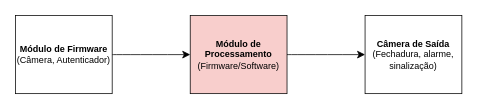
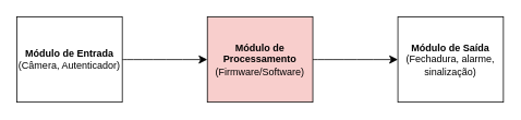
- <mxCell id="3" value="&lt;div&gt;&lt;b&gt;Módulo de Firmware&lt;br&gt;&lt;/b&gt;&lt;/div&gt;&lt;div&gt;(Câmera, Autenticador)&lt;/div&gt;" style="rounded=0;whiteSpace=wrap;html=1;" parent="1" vertex="1"><mxGeometry x="20" y="20" width="129" height="104" as="geometry" /></mxCell>
+ <mxCell id="3" value="&lt;div&gt;&lt;b&gt;Módulo de Entrada&lt;br&gt;&lt;/b&gt;&lt;/div&gt;&lt;div&gt;(Câmera, Autenticador)&lt;/div&gt;" style="rounded=0;whiteSpace=wrap;html=1;" parent="1" vertex="1"><mxGeometry x="20" y="20" width="129" height="104" as="geometry" /></mxCell>
- <mxCell id="6" value="&lt;div&gt;&lt;b&gt;Câmera de Saída&lt;br&gt;&lt;/b&gt;&lt;/div&gt;&lt;div&gt;(Fechadura, alarme, sinalização)&lt;/div&gt;" style="rounded=0;whiteSpace=wrap;html=1;" parent="1" vertex="1"><mxGeometry x="486" y="20" width="129" height="104" as="geometry" /></mxCell>
+ <mxCell id="6" value="&lt;div&gt;&lt;b&gt;Módulo de Saída&lt;br&gt;&lt;/b&gt;&lt;/div&gt;&lt;div&gt;(Fechadura, alarme, sinalização)&lt;/div&gt;" style="rounded=0;whiteSpace=wrap;html=1;" parent="1" vertex="1"><mxGeometry x="486" y="20" width="129" height="104" as="geometry" /></mxCell>
